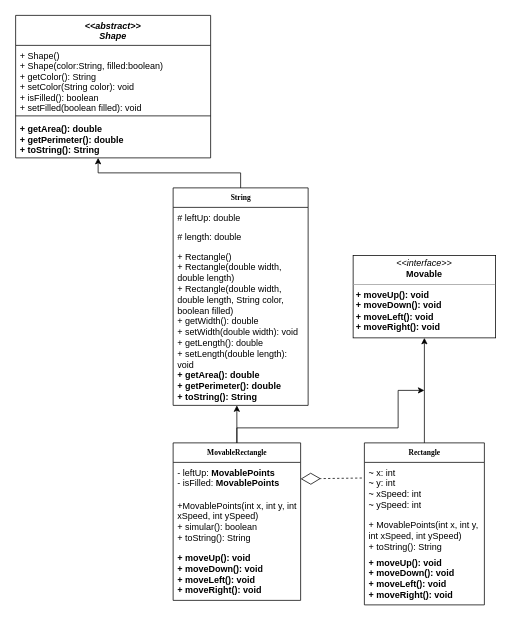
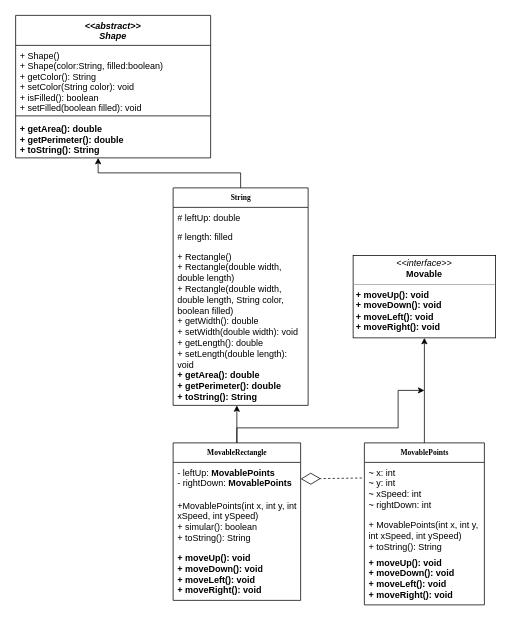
- <mxCell id="5" value="# length: double" style="text;html=1;strokeColor=none;fillColor=none;align=left;verticalAlign=top;spacingLeft=4;spacingRight=4;whiteSpace=wrap;overflow=hidden;rotatable=0;points=[[0,0.5],[1,0.5]];portConstraint=eastwest;" parent="3" vertex="1"><mxGeometry y="52" width="180" height="26" as="geometry" /></mxCell>
+ <mxCell id="5" value="# length: filled" style="text;html=1;strokeColor=none;fillColor=none;align=left;verticalAlign=top;spacingLeft=4;spacingRight=4;whiteSpace=wrap;overflow=hidden;rotatable=0;points=[[0,0.5],[1,0.5]];portConstraint=eastwest;" parent="3" vertex="1"><mxGeometry y="52" width="180" height="26" as="geometry" /></mxCell>
- <mxCell id="13" value="&lt;b&gt;Rectangle&lt;/b&gt;" style="swimlane;html=1;fontStyle=0;childLayout=stackLayout;horizontal=1;startSize=26;fillColor=none;horizontalStack=0;resizeParent=1;resizeLast=0;collapsible=1;marginBottom=0;swimlaneFillColor=#ffffff;rounded=0;shadow=0;comic=0;labelBackgroundColor=none;strokeWidth=1;fontFamily=Verdana;fontSize=10;align=center;" parent="1" vertex="1"><mxGeometry x="485" y="590" width="160" height="216" as="geometry" /></mxCell>
+ <mxCell id="13" value="&lt;b&gt;MovablePoints&lt;/b&gt;" style="swimlane;html=1;fontStyle=0;childLayout=stackLayout;horizontal=1;startSize=26;fillColor=none;horizontalStack=0;resizeParent=1;resizeLast=0;collapsible=1;marginBottom=0;swimlaneFillColor=#ffffff;rounded=0;shadow=0;comic=0;labelBackgroundColor=none;strokeWidth=1;fontFamily=Verdana;fontSize=10;align=center;" parent="1" vertex="1"><mxGeometry x="485" y="590" width="160" height="216" as="geometry" /></mxCell>
- <mxCell id="20" value="- leftUp:&amp;nbsp;&lt;b&gt;MovablePoints&lt;/b&gt;&lt;br&gt;- isFilled:&amp;nbsp;&lt;b&gt;MovablePoints&lt;/b&gt;" style="text;html=1;strokeColor=none;fillColor=none;align=left;verticalAlign=top;spacingLeft=4;spacingRight=4;whiteSpace=wrap;overflow=hidden;rotatable=0;points=[[0,0.5],[1,0.5]];portConstraint=eastwest;" parent="19" vertex="1"><mxGeometry y="26" width="170" height="44" as="geometry" /></mxCell>
+ <mxCell id="20" value="- leftUp:&amp;nbsp;&lt;b&gt;MovablePoints&lt;/b&gt;&lt;br&gt;- rightDown:&amp;nbsp;&lt;b&gt;MovablePoints&lt;/b&gt;" style="text;html=1;strokeColor=none;fillColor=none;align=left;verticalAlign=top;spacingLeft=4;spacingRight=4;whiteSpace=wrap;overflow=hidden;rotatable=0;points=[[0,0.5],[1,0.5]];portConstraint=eastwest;" parent="19" vertex="1"><mxGeometry y="26" width="170" height="44" as="geometry" /></mxCell>
- <mxCell id="14" value="~ x: int&lt;br&gt;~ y: int&lt;br&gt;~ xSpeed: int&lt;br&gt;~ ySpeed: int" style="text;html=1;strokeColor=none;fillColor=none;align=left;verticalAlign=top;spacingLeft=4;spacingRight=4;whiteSpace=wrap;overflow=hidden;rotatable=0;points=[[0,0.5],[1,0.5]];portConstraint=eastwest;" parent="13" vertex="1"><mxGeometry y="26" width="160" height="70" as="geometry" /></mxCell>
+ <mxCell id="14" value="~ x: int&lt;br&gt;~ y: int&lt;br&gt;~ xSpeed: int&lt;br&gt;~ rightDown: int" style="text;html=1;strokeColor=none;fillColor=none;align=left;verticalAlign=top;spacingLeft=4;spacingRight=4;whiteSpace=wrap;overflow=hidden;rotatable=0;points=[[0,0.5],[1,0.5]];portConstraint=eastwest;" parent="13" vertex="1"><mxGeometry y="26" width="160" height="70" as="geometry" /></mxCell>
